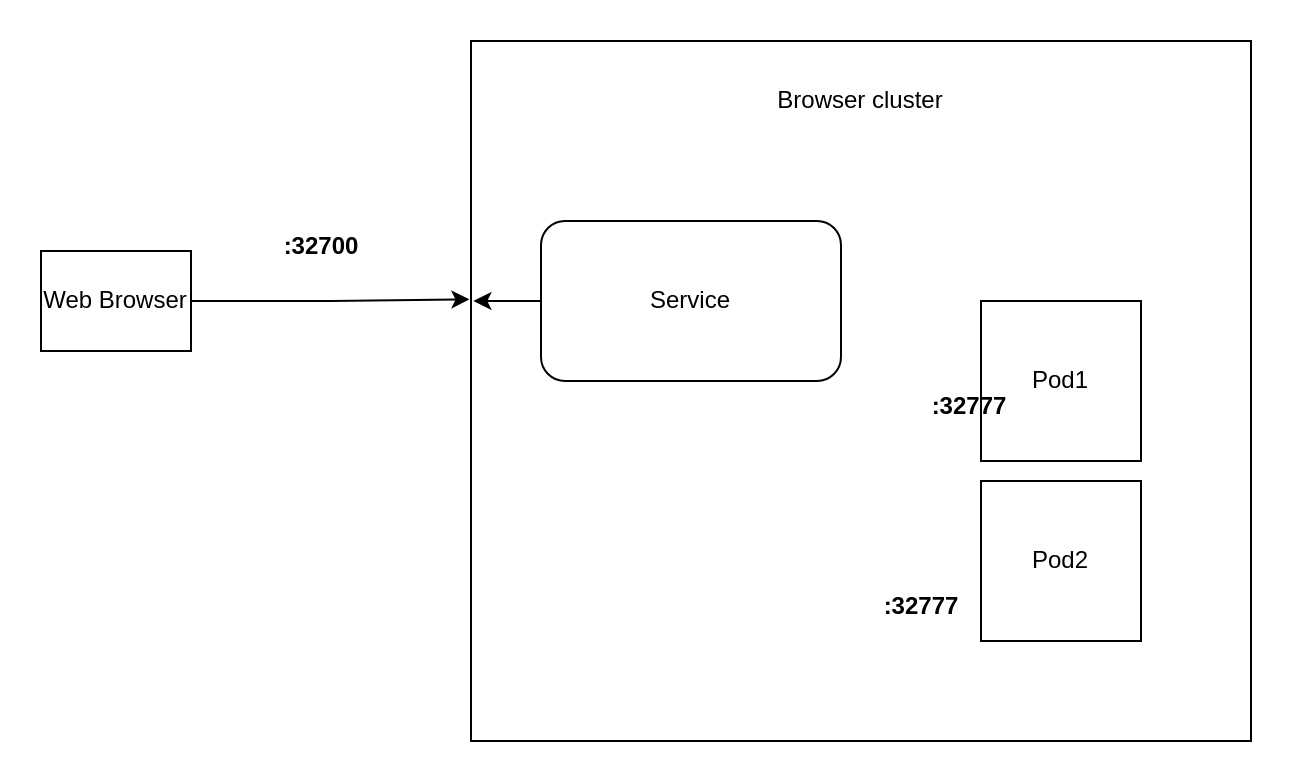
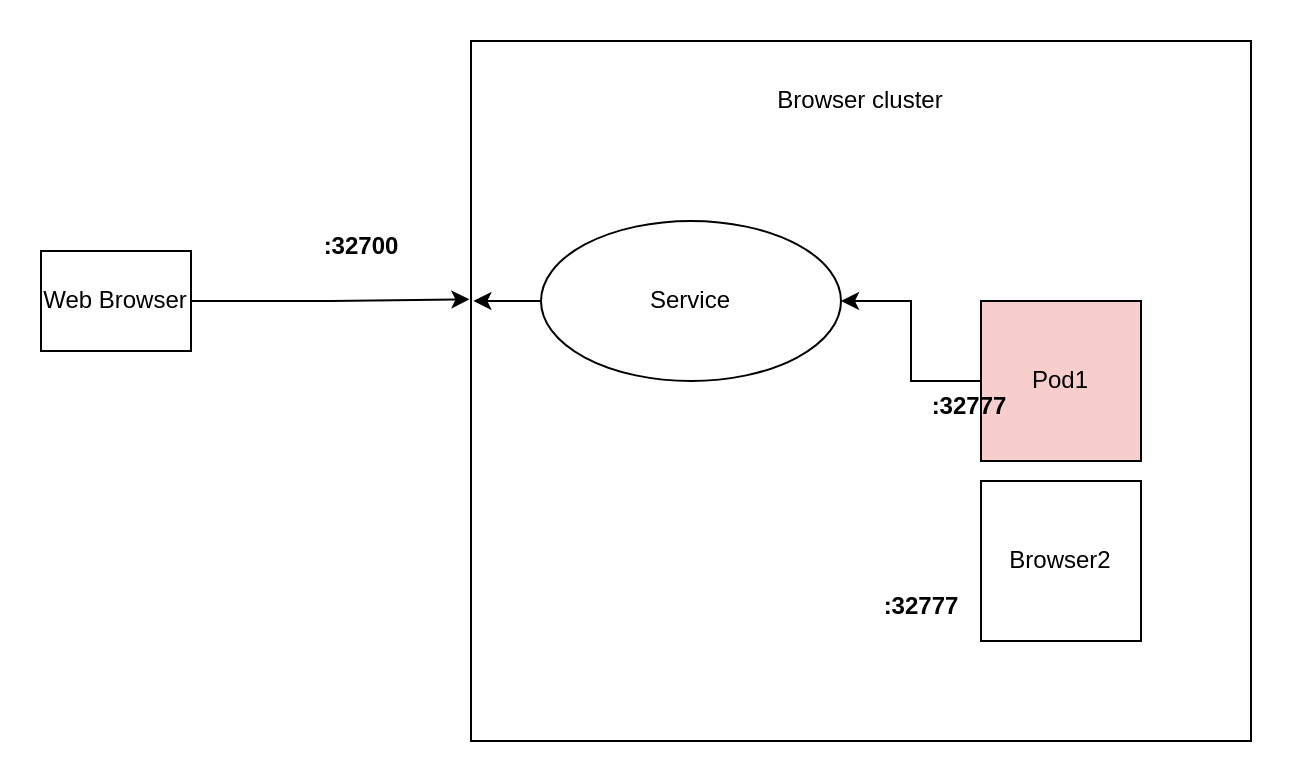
- <mxCell id="13" value=":32700" style="text;align=center;fontStyle=1;verticalAlign=middle;spacingLeft=3;spacingRight=3;strokeColor=none;rotatable=0;points=[[0,0.5],[1,0.5]];portConstraint=eastwest;html=1;" vertex="1" parent="1"><mxGeometry x="120" y="110" width="80" height="26" as="geometry" /></mxCell>
+ <mxCell id="13" value=":32700" style="text;align=center;fontStyle=1;verticalAlign=middle;spacingLeft=3;spacingRight=3;strokeColor=none;rotatable=0;points=[[0,0.5],[1,0.5]];portConstraint=eastwest;html=1;" vertex="1" parent="1"><mxGeometry x="140" y="110" width="80" height="26" as="geometry" /></mxCell>
- <mxCell id="7" value="Service" style="rounded=1;whiteSpace=wrap;html=1;" vertex="1" parent="1"><mxGeometry x="270" y="110" width="150" height="80" as="geometry" /></mxCell>
+ <mxCell id="7" value="Service" style="ellipse;whiteSpace=wrap;html=1;" vertex="1" parent="1"><mxGeometry x="270" y="110" width="150" height="80" as="geometry" /></mxCell>
+ <mxCell id="4" style="edgeStyle=orthogonalEdgeStyle;rounded=0;orthogonalLoop=1;jettySize=auto;html=1;entryX=1;entryY=0.5;entryDx=0;entryDy=0;" edge="1" parent="1" source="5" target="7"><mxGeometry relative="1" as="geometry" /></mxCell>
- <mxCell id="5" value="Pod1" style="whiteSpace=wrap;html=1;aspect=fixed;" vertex="1" parent="1"><mxGeometry x="490" y="150" width="80" height="80" as="geometry" /></mxCell>
+ <mxCell id="5" value="Pod1" style="whiteSpace=wrap;html=1;aspect=fixed;fillColor=#f8cecc;" vertex="1" parent="1"><mxGeometry x="490" y="150" width="80" height="80" as="geometry" /></mxCell>
- <mxCell id="6" value="Pod2" style="whiteSpace=wrap;html=1;aspect=fixed;" vertex="1" parent="1"><mxGeometry x="490" y="240" width="80" height="80" as="geometry" /></mxCell>
+ <mxCell id="6" value="Browser2" style="whiteSpace=wrap;html=1;aspect=fixed;" vertex="1" parent="1"><mxGeometry x="490" y="240" width="80" height="80" as="geometry" /></mxCell>
